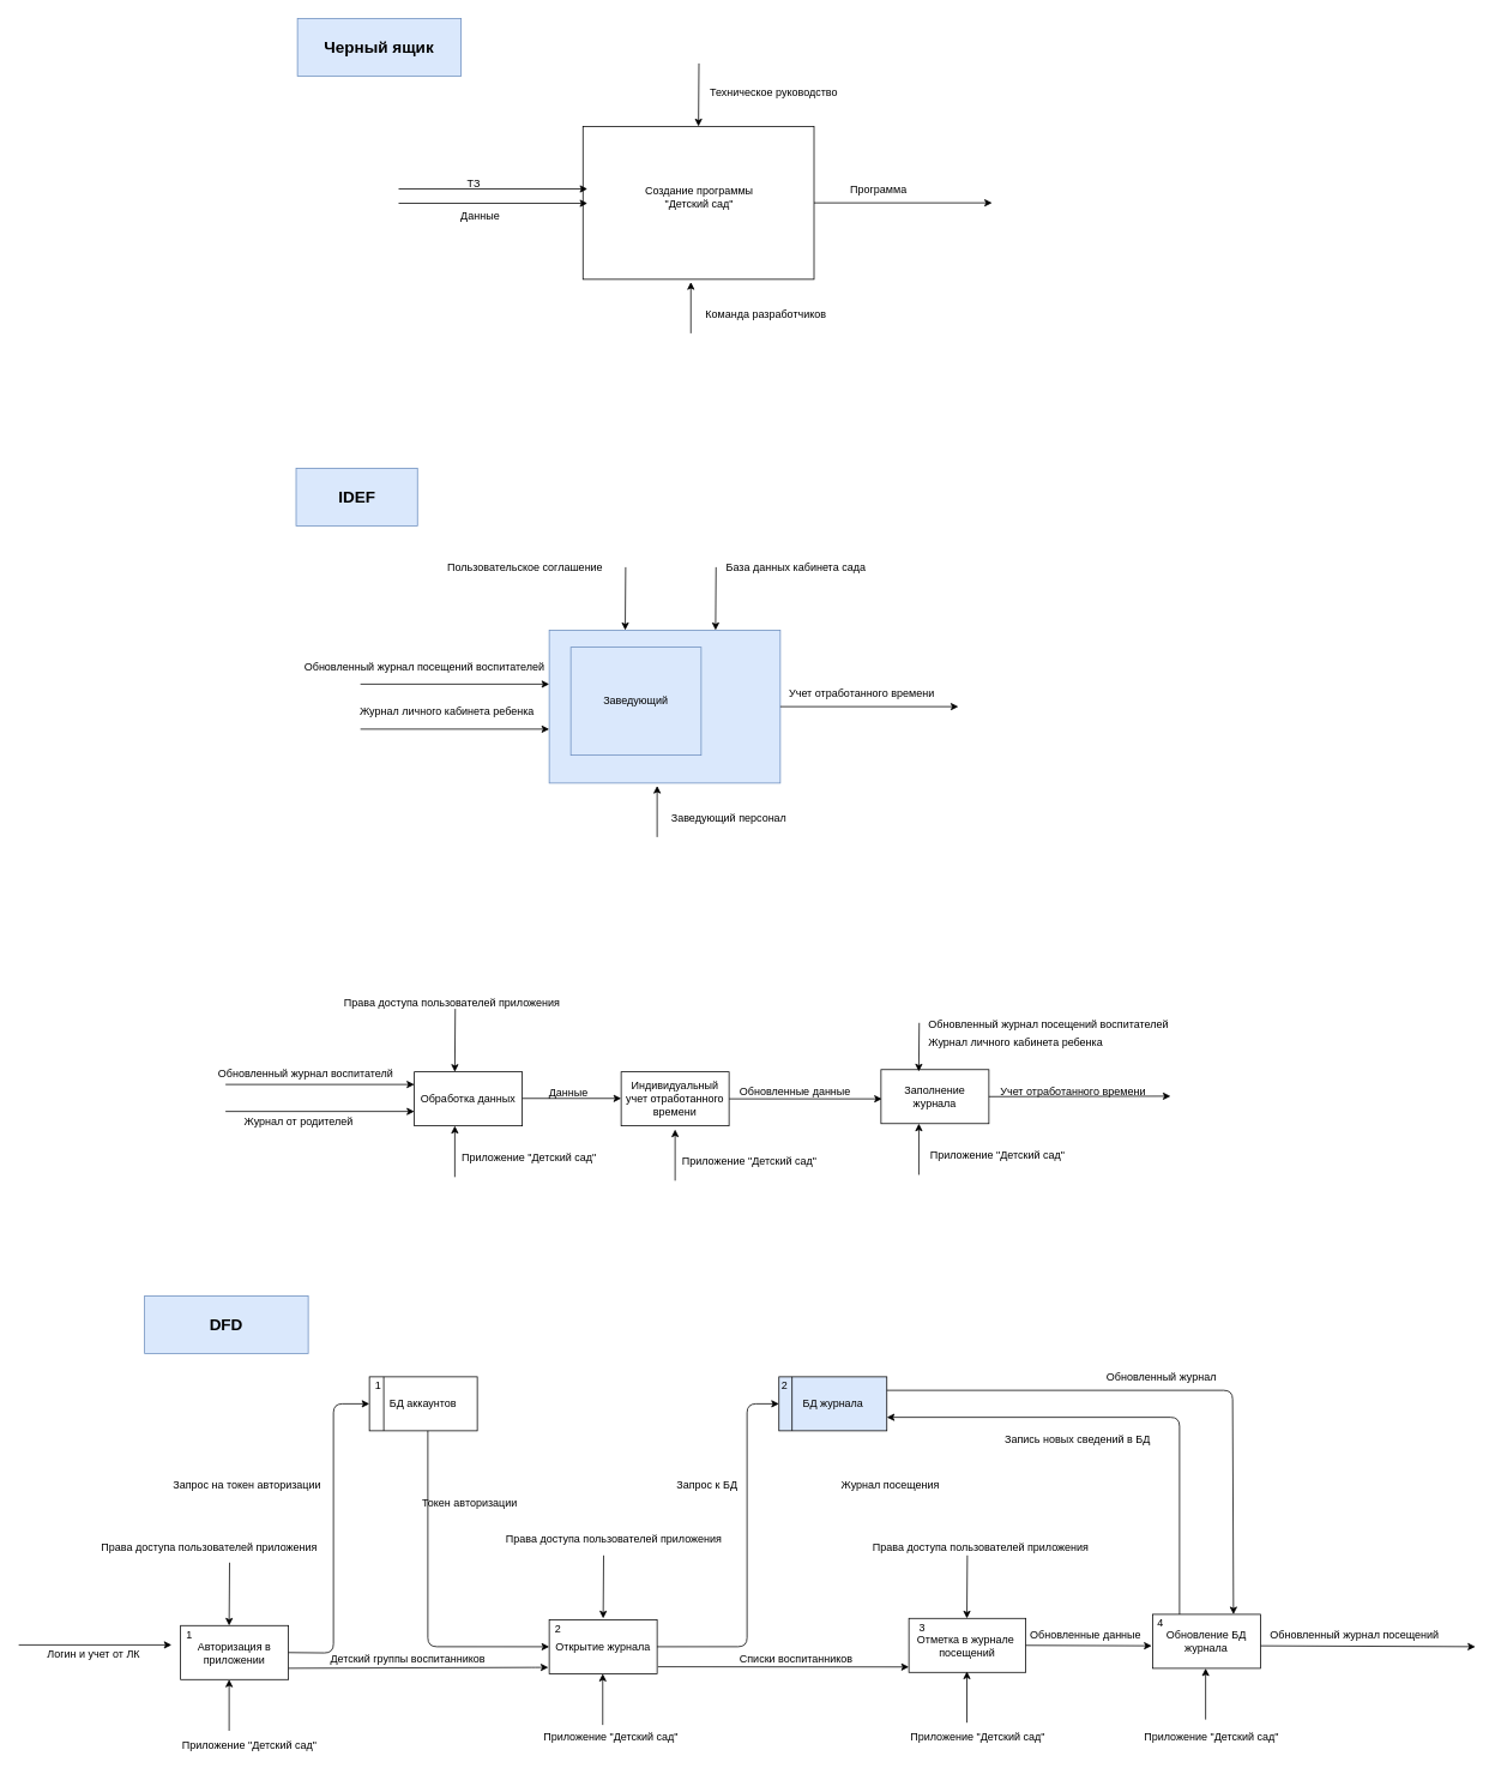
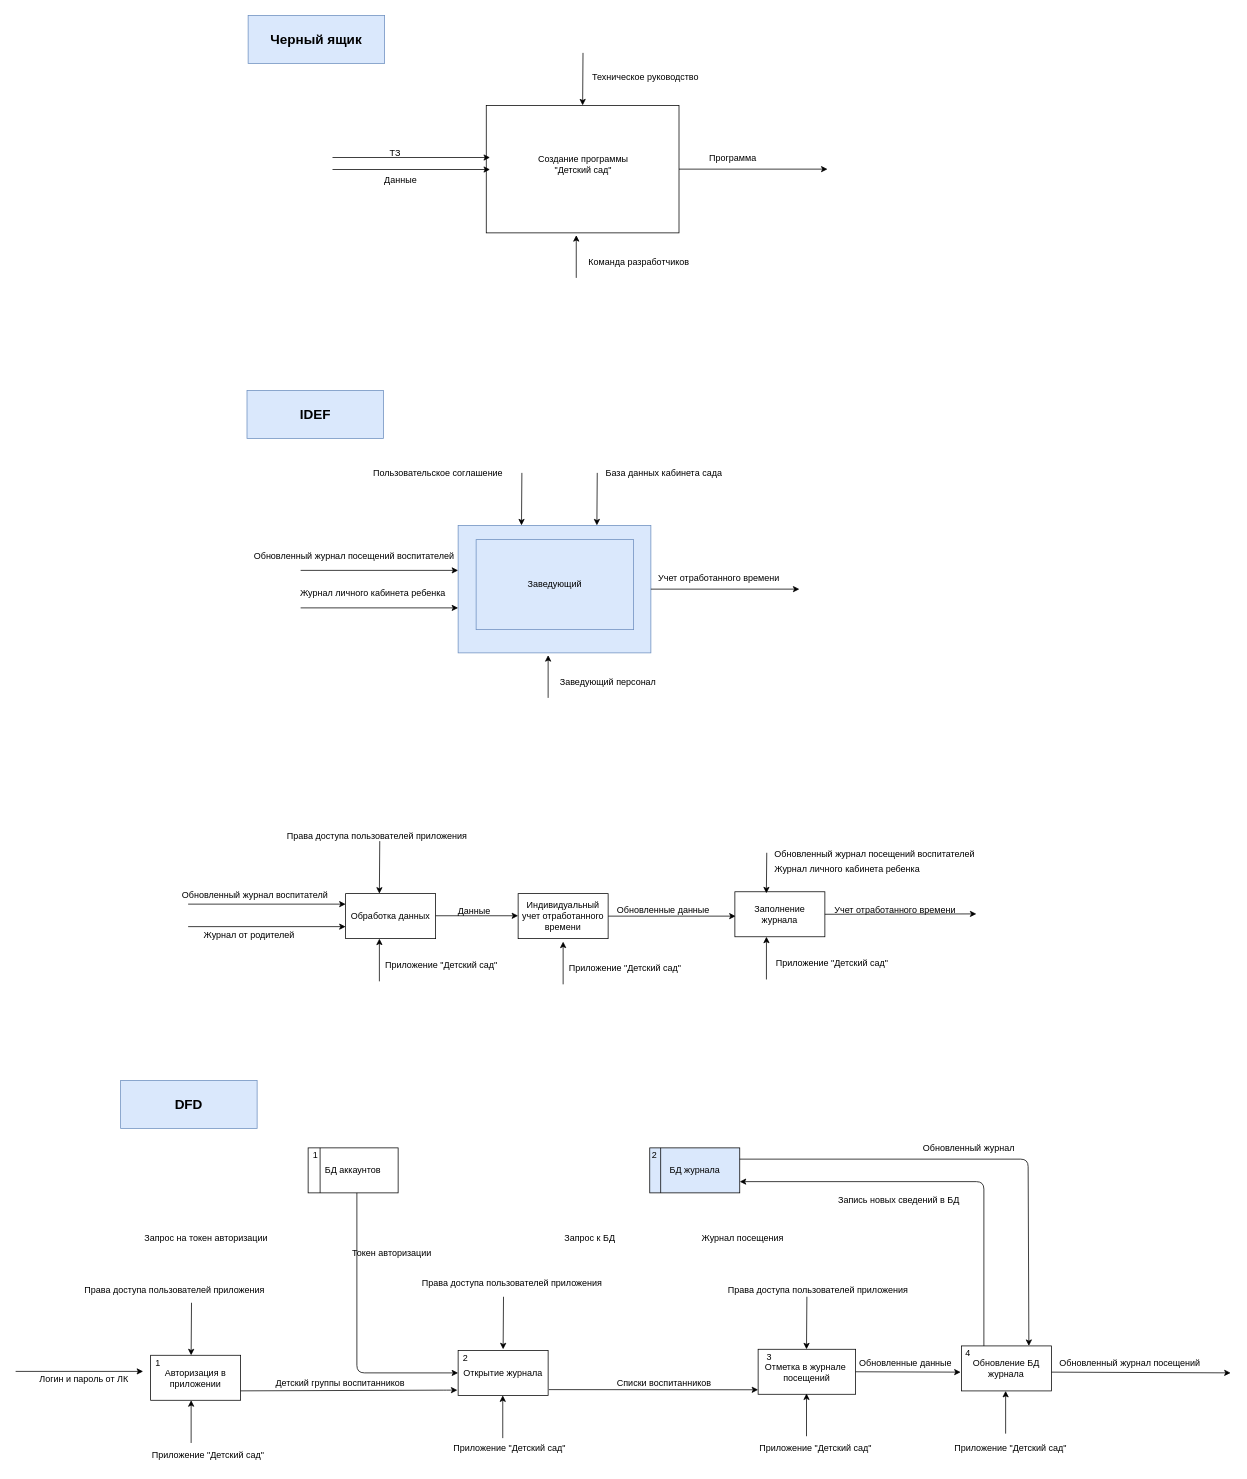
- <mxCell id="17" value="IDEF" style="text;html=1;strokeColor=#6c8ebf;fillColor=#dae8fc;align=center;verticalAlign=middle;whiteSpace=wrap;rounded=0;fontSize=18;fontStyle=1" parent="1" vertex="1"><mxGeometry x="328.5" y="520" width="135" height="64" as="geometry" /></mxCell>
+ <mxCell id="17" value="IDEF" style="text;html=1;strokeColor=#6c8ebf;fillColor=#dae8fc;align=center;verticalAlign=middle;whiteSpace=wrap;rounded=0;fontSize=18;fontStyle=1" parent="1" vertex="1"><mxGeometry x="328.5" y="520" width="182" height="64" as="geometry" /></mxCell>
- <mxCell id="3" value="Заведующий" style="text;html=1;strokeColor=#6c8ebf;fillColor=#dae8fc;align=center;verticalAlign=middle;whiteSpace=wrap;rounded=0;" parent="1" vertex="1"><mxGeometry x="634" y="719" width="145" height="120" as="geometry" /></mxCell>
+ <mxCell id="3" value="Заведующий" style="text;html=1;strokeColor=#6c8ebf;fillColor=#dae8fc;align=center;verticalAlign=middle;whiteSpace=wrap;rounded=0;" parent="1" vertex="1"><mxGeometry x="634" y="719" width="210" height="120" as="geometry" /></mxCell>
- <mxCell id="49" value="" style="endArrow=classic;html=1;exitX=1;exitY=0.5;exitDx=0;exitDy=0;entryX=0;entryY=0.5;entryDx=0;entryDy=0;" edge="1" parent="1" source="41" target="73"><mxGeometry width="50" height="50" relative="1" as="geometry"><mxPoint x="370" y="1827" as="sourcePoint" /><mxPoint x="370" y="1560" as="targetPoint" /><Array as="points"><mxPoint x="370" y="1837" /><mxPoint x="370" y="1560" /></Array></mxGeometry></mxCell>
- <mxCell id="56" value="" style="endArrow=classic;html=1;exitX=1;exitY=0.5;exitDx=0;exitDy=0;entryX=0;entryY=0.5;entryDx=0;entryDy=0;" edge="1" parent="1" source="52" target="76"><mxGeometry width="50" height="50" relative="1" as="geometry"><mxPoint x="867" y="1830.06" as="sourcePoint" /><mxPoint x="774.5" y="1840.06" as="targetPoint" /><Array as="points"><mxPoint x="830" y="1830" /><mxPoint x="830" y="1560" /></Array></mxGeometry></mxCell>
- <mxCell id="51" value="Логин и учет от ЛК" style="text;html=1;resizable=0;points=[];autosize=1;align=left;verticalAlign=top;spacingTop=-4;" vertex="1" parent="1"><mxGeometry x="50" y="1829" width="130" height="20" as="geometry" /></mxCell>
+ <mxCell id="51" value="Логин и пароль от ЛК" style="text;html=1;resizable=0;points=[];autosize=1;align=left;verticalAlign=top;spacingTop=-4;" vertex="1" parent="1"><mxGeometry x="50" y="1829" width="130" height="20" as="geometry" /></mxCell>
